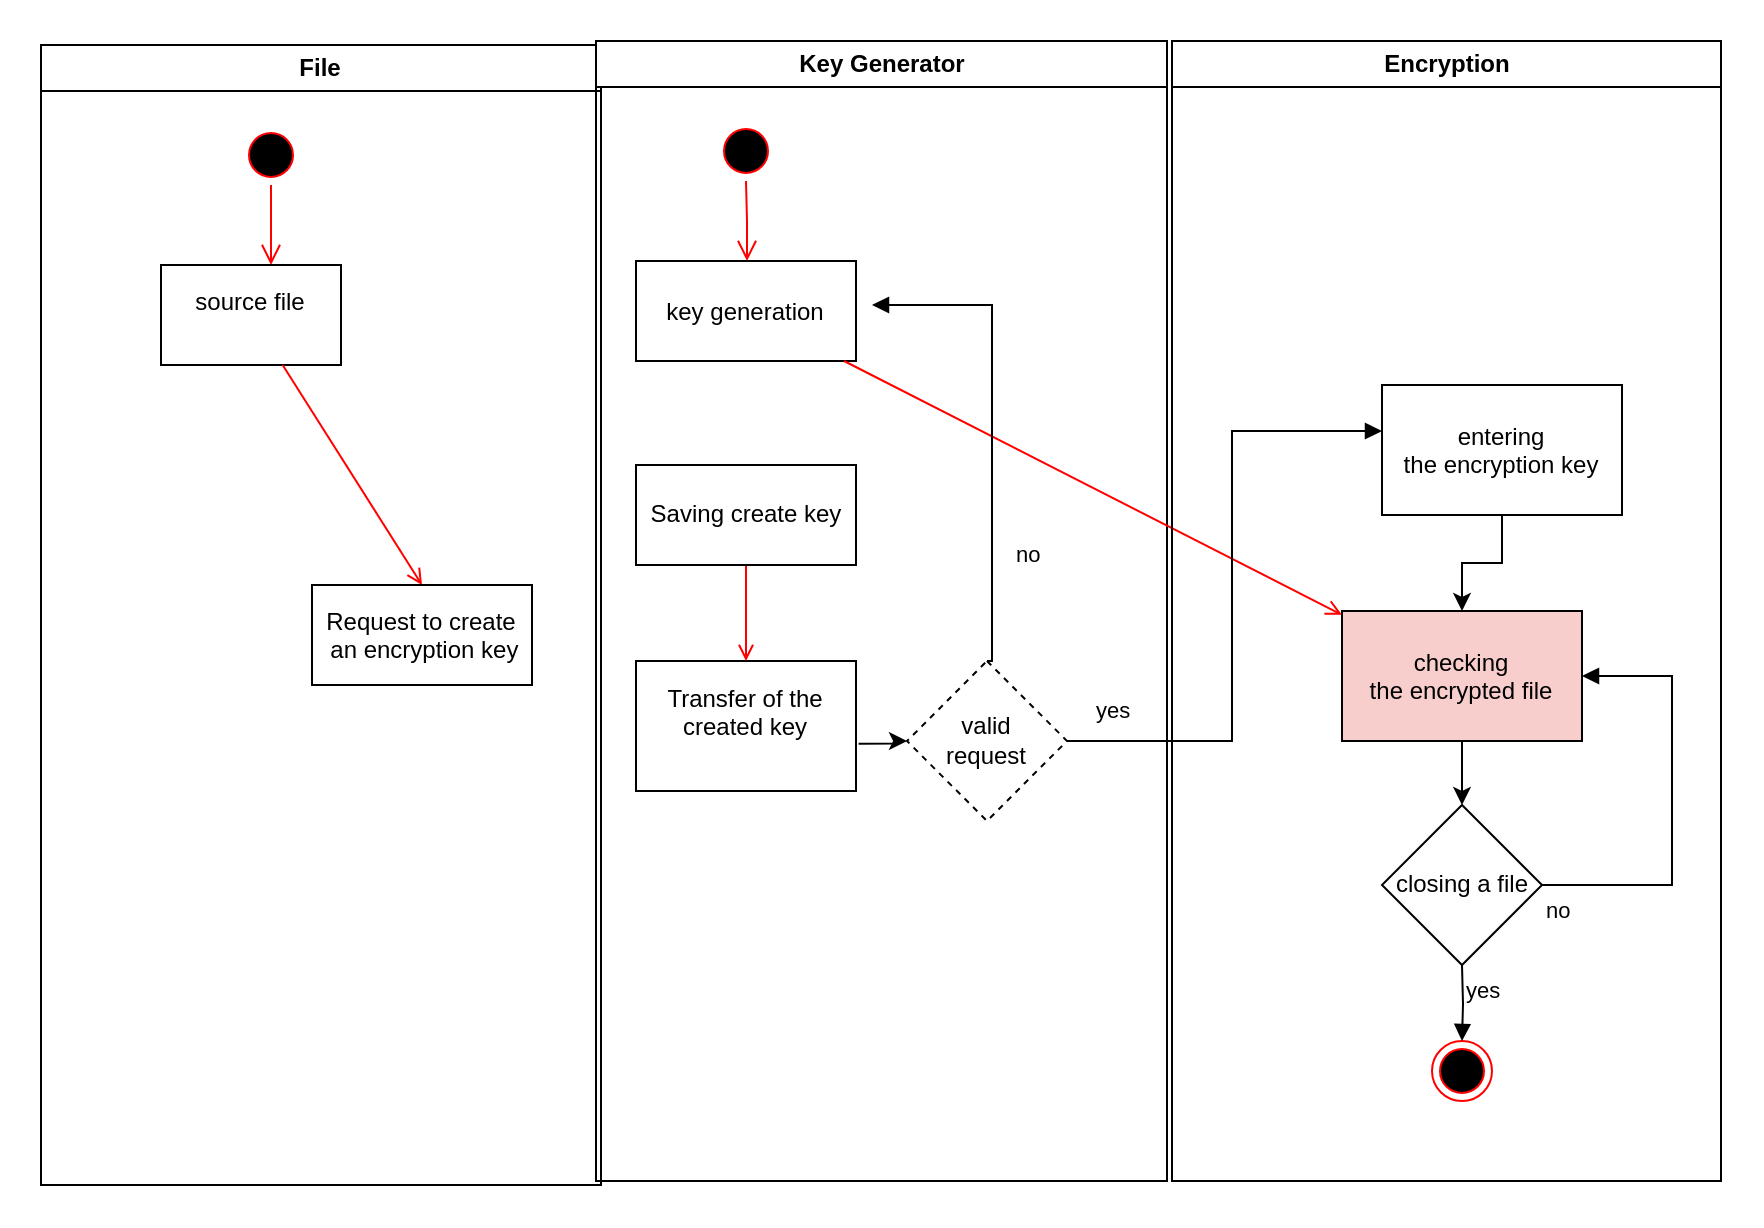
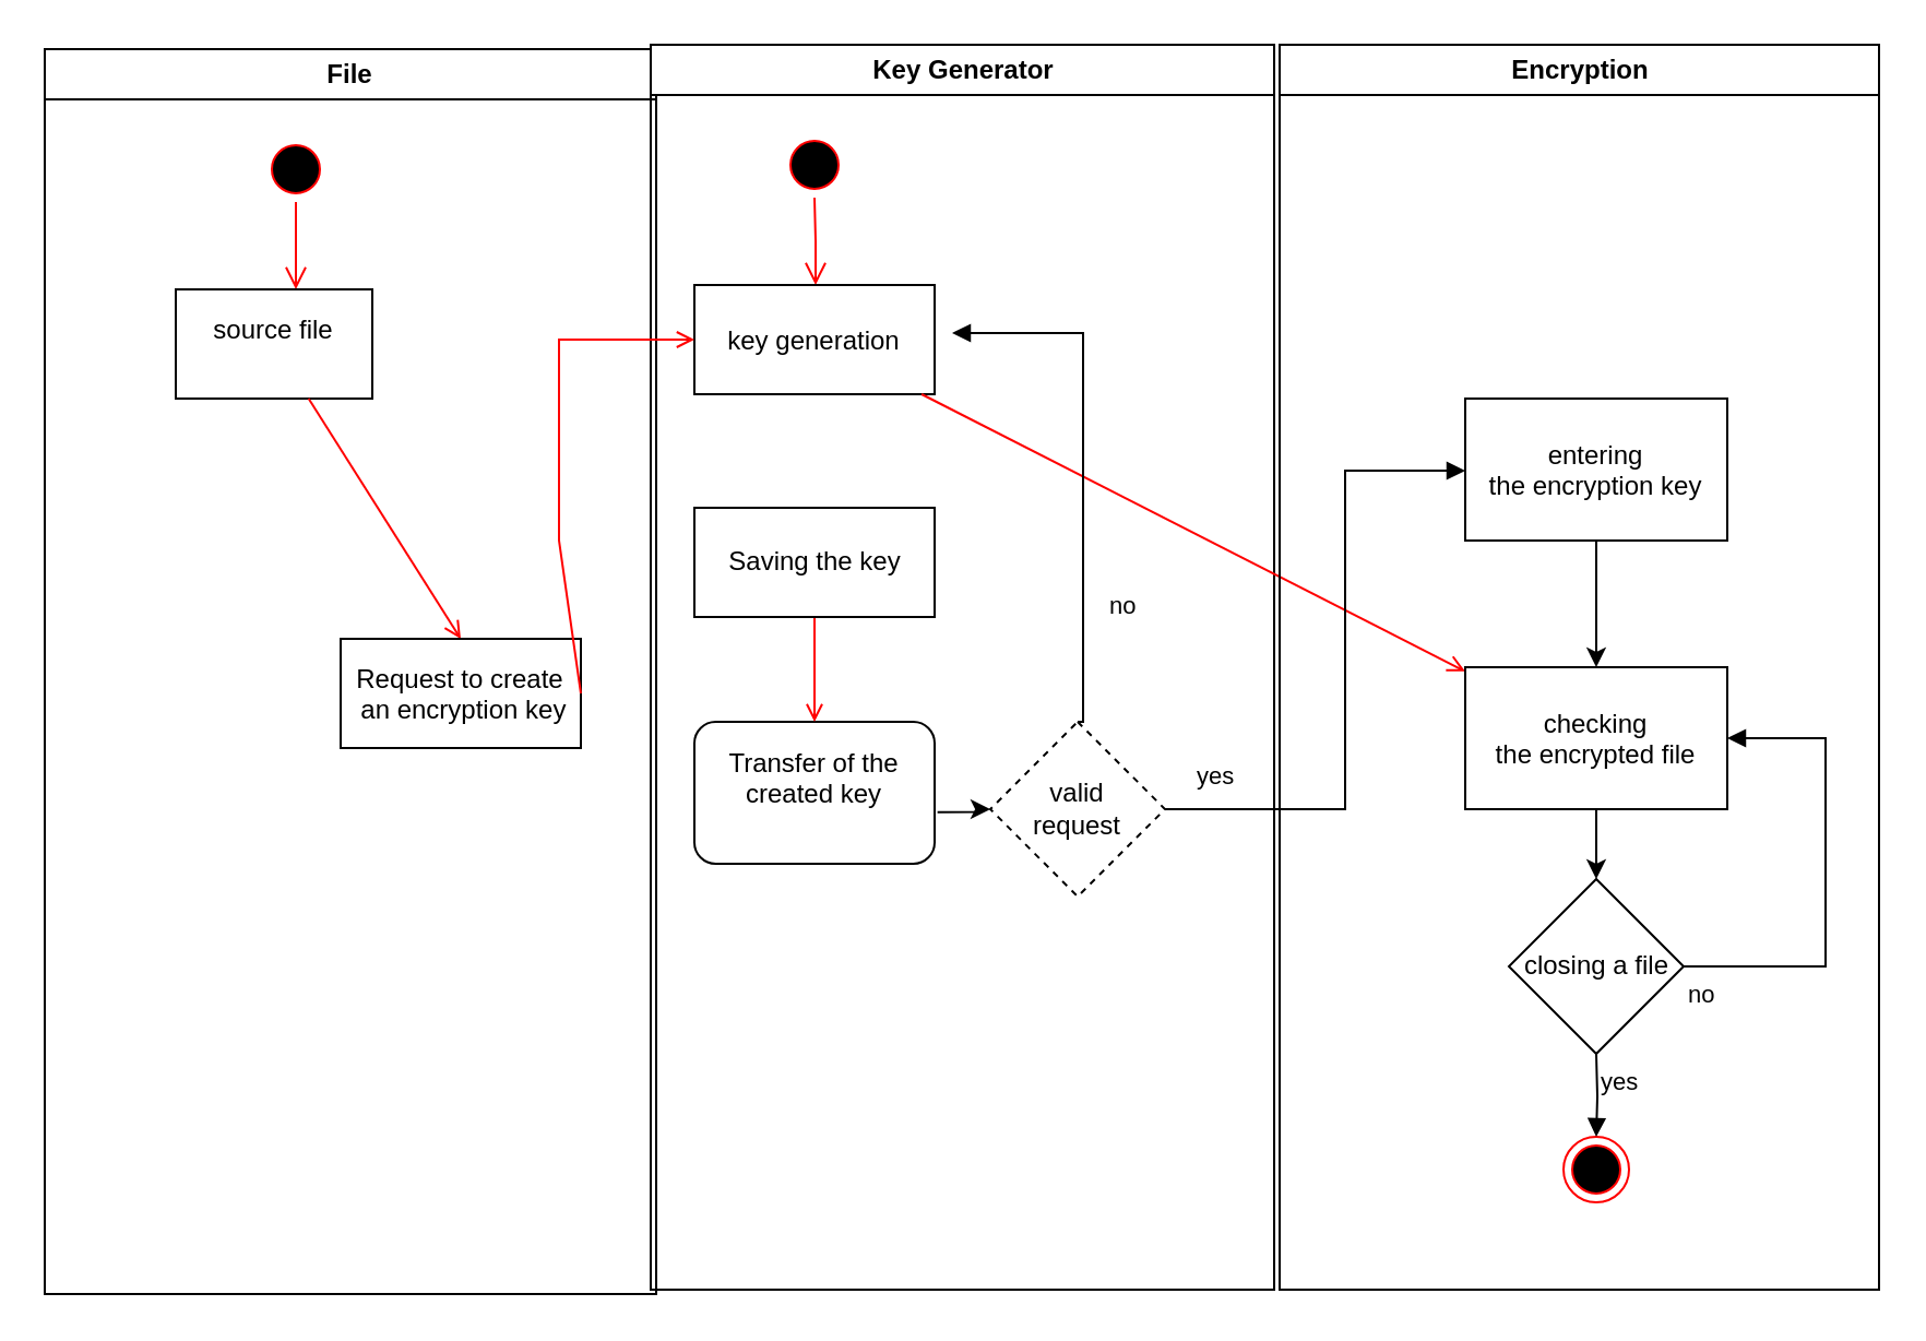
+ <mxCell id="26" value="" style="endArrow=open;strokeColor=#FF0000;endFill=1;rounded=0;entryX=0;entryY=0.5;entryDx=0;entryDy=0;exitX=1;exitY=0.5;exitDx=0;exitDy=0;" edge="1" parent="1" source="7" target="11"><mxGeometry relative="1" as="geometry"><Array as="points"><mxPoint x="255.5" y="247" /><mxPoint x="255.5" y="155" /></Array></mxGeometry></mxCell>
- <mxCell id="20" value="&#10;&#10;&#10;entering &#10;the encryption key&#10;&#10;&#10;" style="" vertex="1" parent="18"><mxGeometry x="105" y="172" width="120" height="65" as="geometry" /></mxCell>
+ <mxCell id="20" value="&#10;&#10;&#10;entering &#10;the encryption key&#10;&#10;&#10;" style="" vertex="1" parent="18"><mxGeometry x="85" y="162" width="120" height="65" as="geometry" /></mxCell>
- <mxCell id="16" value="Saving create key&lt;br/&gt;" style="html=1;whiteSpace=wrap;" vertex="1" parent="8"><mxGeometry x="20" y="212" width="110" height="50" as="geometry" /></mxCell>
+ <mxCell id="16" value="Saving the key&lt;br/&gt;" style="html=1;whiteSpace=wrap;" vertex="1" parent="8"><mxGeometry x="20" y="212" width="110" height="50" as="geometry" /></mxCell>
- <mxCell id="23" value="checking &#10;the encrypted file" style="fillColor=#f8cecc;" vertex="1" parent="18"><mxGeometry x="85" y="285" width="120" height="65" as="geometry" /></mxCell>
+ <mxCell id="23" value="checking &#10;the encrypted file" style="" vertex="1" parent="18"><mxGeometry x="85" y="285" width="120" height="65" as="geometry" /></mxCell>
- <mxCell id="14" value="&#10;&#10;Transfer of the &#10;created key&#10;&#10;&#10;" style="" vertex="1" parent="8"><mxGeometry x="20" y="310" width="110" height="65" as="geometry" /></mxCell>
+ <mxCell id="14" value="&#10;&#10;Transfer of the &#10;created key&#10;&#10;&#10;" style="rounded=1;" vertex="1" parent="8"><mxGeometry x="20" y="310" width="110" height="65" as="geometry" /></mxCell>
